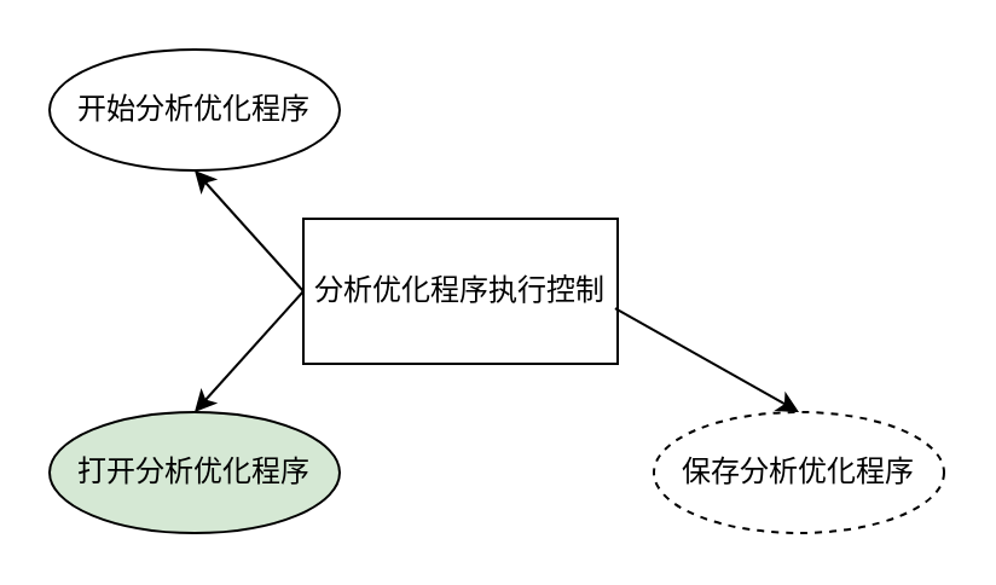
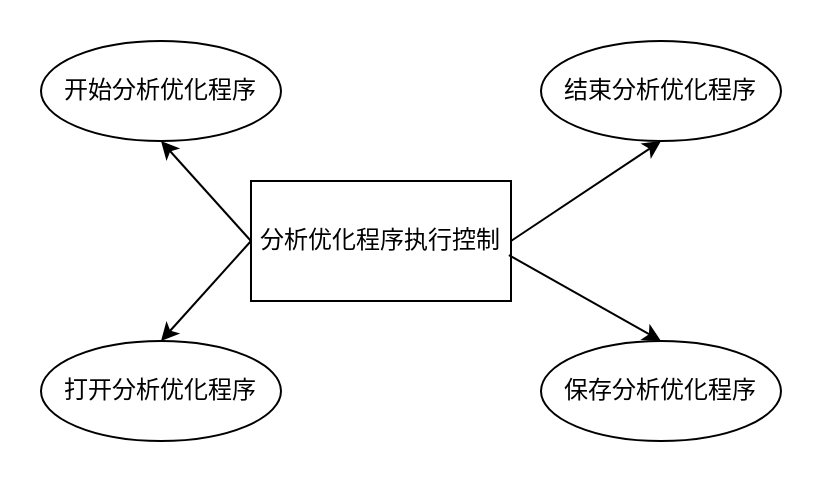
+ <mxCell id="4" value="结束分析优化程序" style="ellipse;whiteSpace=wrap;html=1;" vertex="1" parent="1"><mxGeometry x="270" y="20" width="120" height="50" as="geometry" /></mxCell>
+ <mxCell id="9" value="" style="endArrow=classic;html=1;rounded=0;exitX=1;exitY=0.5;exitDx=0;exitDy=0;entryX=0.5;entryY=1;entryDx=0;entryDy=0;" edge="1" parent="1" source="2" target="4"><mxGeometry width="50" height="50" relative="1" as="geometry"><mxPoint x="420" y="130" as="sourcePoint" /><mxPoint x="470" y="80" as="targetPoint" /></mxGeometry></mxCell>
- <mxCell id="5" value="打开分析优化程序" style="ellipse;whiteSpace=wrap;html=1;fillColor=#d5e8d4;" vertex="1" parent="1"><mxGeometry x="20" y="170" width="120" height="50" as="geometry" /></mxCell>
+ <mxCell id="5" value="打开分析优化程序" style="ellipse;whiteSpace=wrap;html=1;" vertex="1" parent="1"><mxGeometry x="20" y="170" width="120" height="50" as="geometry" /></mxCell>
- <mxCell id="6" value="保存分析优化程序" style="ellipse;whiteSpace=wrap;html=1;dashed=1;" vertex="1" parent="1"><mxGeometry x="270" y="170" width="120" height="50" as="geometry" /></mxCell>
+ <mxCell id="6" value="保存分析优化程序" style="ellipse;whiteSpace=wrap;html=1;" vertex="1" parent="1"><mxGeometry x="270" y="170" width="120" height="50" as="geometry" /></mxCell>
